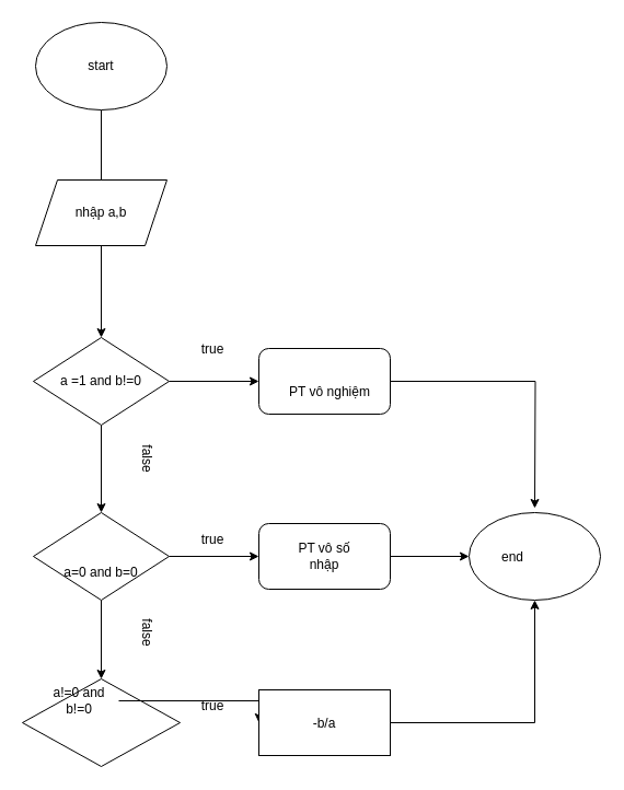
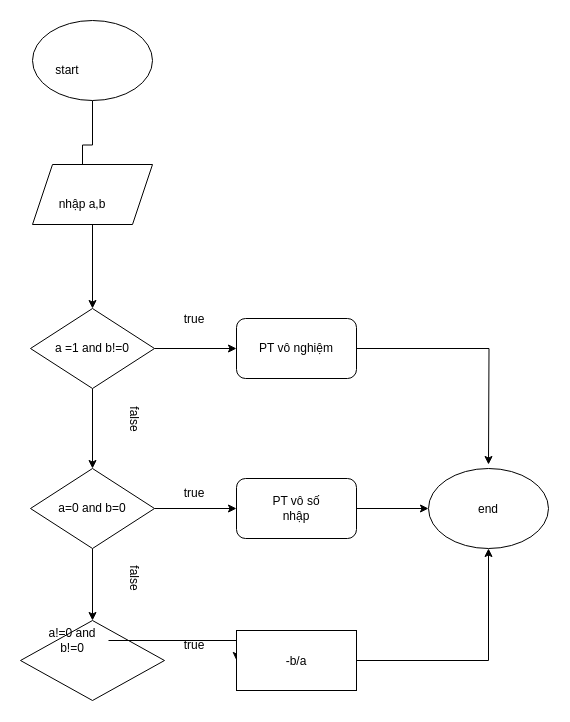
- <mxCell id="7" value="start" style="text;html=1;align=center;verticalAlign=middle;whiteSpace=wrap;rounded=0;" vertex="1" parent="1"><mxGeometry x="62" y="45" width="60" height="30" as="geometry" /></mxCell>
+ <mxCell id="7" value="start" style="text;html=1;align=center;verticalAlign=middle;whiteSpace=wrap;rounded=0;" vertex="1" parent="1"><mxGeometry x="37" y="55" width="60" height="30" as="geometry" /></mxCell>
- <mxCell id="6" value="nhập a,b" style="text;html=1;align=center;verticalAlign=middle;whiteSpace=wrap;rounded=0;" vertex="1" parent="1"><mxGeometry x="62" y="179" width="60" height="30" as="geometry" /></mxCell>
+ <mxCell id="6" value="nhập a,b" style="text;html=1;align=center;verticalAlign=middle;whiteSpace=wrap;rounded=0;" vertex="1" parent="1"><mxGeometry x="52" y="189" width="60" height="30" as="geometry" /></mxCell>
- <mxCell id="14" value="PT vô nghiệm" style="text;html=1;align=center;verticalAlign=middle;whiteSpace=wrap;rounded=0;" vertex="1" parent="1"><mxGeometry x="262" y="343" width="78" height="30" as="geometry" /></mxCell>
+ <mxCell id="14" value="PT vô nghiệm" style="text;html=1;align=center;verticalAlign=middle;whiteSpace=wrap;rounded=0;" vertex="1" parent="1"><mxGeometry x="257" y="333" width="78" height="30" as="geometry" /></mxCell>
- <mxCell id="34" value="end" style="text;html=1;align=center;verticalAlign=middle;whiteSpace=wrap;rounded=0;" vertex="1" parent="1"><mxGeometry x="438" y="494" width="60" height="30" as="geometry" /></mxCell>
+ <mxCell id="34" value="end" style="text;html=1;align=center;verticalAlign=middle;whiteSpace=wrap;rounded=0;" vertex="1" parent="1"><mxGeometry x="458" y="494" width="60" height="30" as="geometry" /></mxCell>
- <mxCell id="18" value="a=0 and b=0" style="text;html=1;align=center;verticalAlign=middle;whiteSpace=wrap;rounded=0;" vertex="1" parent="1"><mxGeometry x="53" y="508" width="78" height="30" as="geometry" /></mxCell>
+ <mxCell id="18" value="a=0 and b=0" style="text;html=1;align=center;verticalAlign=middle;whiteSpace=wrap;rounded=0;" vertex="1" parent="1"><mxGeometry x="53" y="493" width="78" height="30" as="geometry" /></mxCell>
